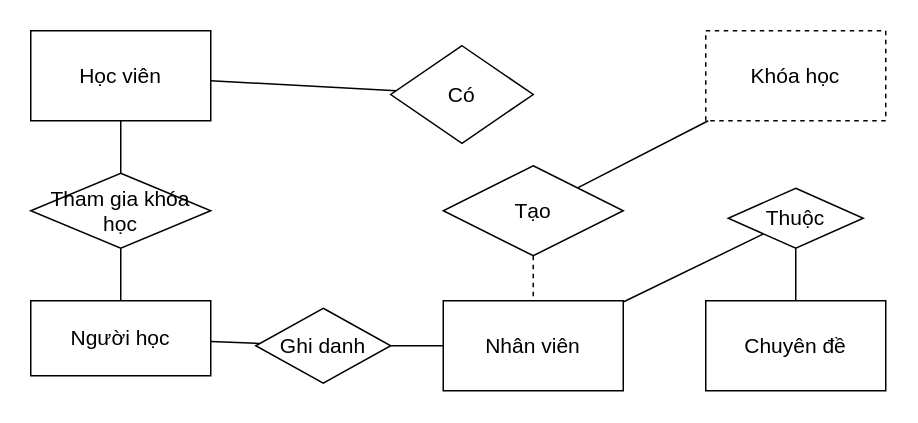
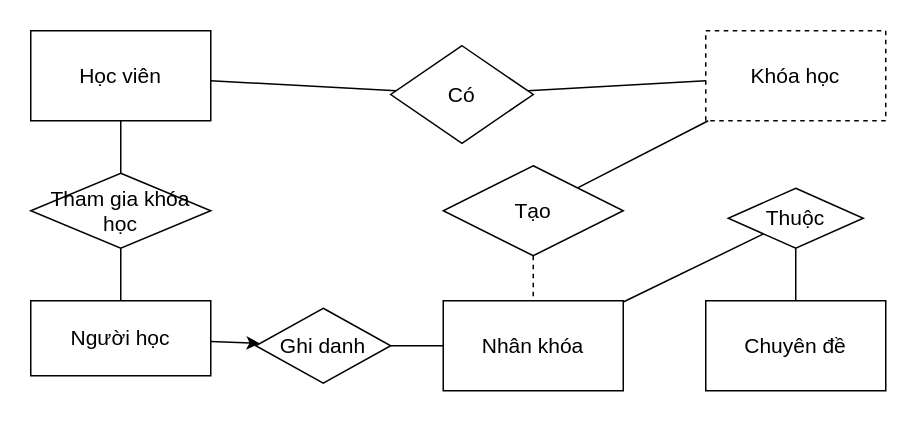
+ <mxCell id="20" value="" style="endArrow=none;html=1;rounded=0;fontSize=14;" edge="1" parent="1" source="7" target="3"><mxGeometry width="50" height="50" relative="1" as="geometry"><mxPoint x="180" y="370" as="sourcePoint" /><mxPoint x="230" y="320" as="targetPoint" /></mxGeometry></mxCell>
- <mxCell id="13" value="" style="endArrow=none;html=1;rounded=0;fontSize=14;" edge="1" parent="1" source="6" target="19"><mxGeometry width="50" height="50" relative="1" as="geometry"><mxPoint x="130" y="410" as="sourcePoint" /><mxPoint x="180" y="360" as="targetPoint" /></mxGeometry></mxCell>
+ <mxCell id="13" value="" style="endArrow=classic;html=1;rounded=0;fontSize=14;" edge="1" parent="1" source="6" target="19"><mxGeometry width="50" height="50" relative="1" as="geometry"><mxPoint x="130" y="410" as="sourcePoint" /><mxPoint x="180" y="360" as="targetPoint" /></mxGeometry></mxCell>
- <mxCell id="5" value="&lt;font style=&quot;font-size: 14px;&quot;&gt;Nhân viên&lt;/font&gt;" style="rounded=0;whiteSpace=wrap;html=1;fontSize=14;" vertex="1" parent="1"><mxGeometry x="295" y="200" width="120" height="60" as="geometry" /></mxCell>
+ <mxCell id="5" value="&lt;font style=&quot;font-size: 14px;&quot;&gt;Nhân khóa&lt;/font&gt;" style="rounded=0;whiteSpace=wrap;html=1;fontSize=14;" vertex="1" parent="1"><mxGeometry x="295" y="200" width="120" height="60" as="geometry" /></mxCell>
